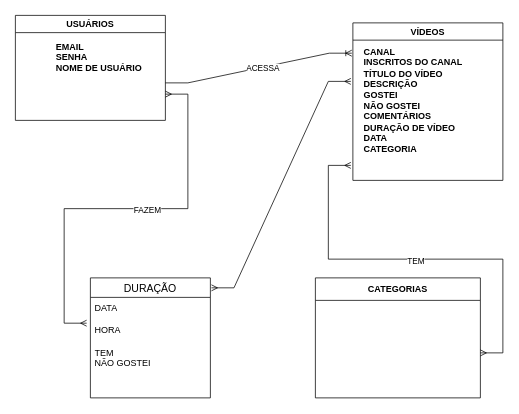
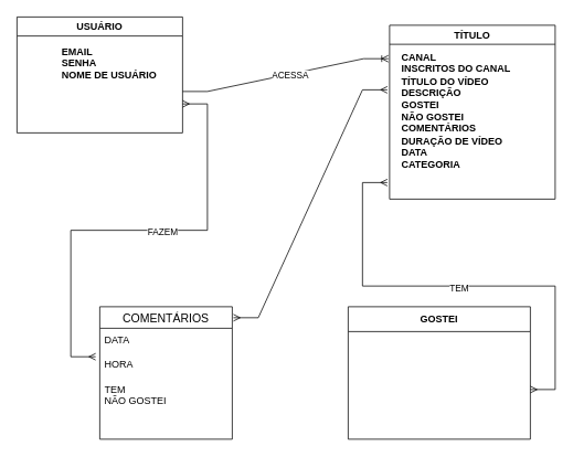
- <mxCell id="3" value="USUÁRIOS" style="swimlane;whiteSpace=wrap;html=1;" parent="1" vertex="1"><mxGeometry x="20" y="20" width="200" height="140" as="geometry" /></mxCell>
+ <mxCell id="3" value="USUÁRIO" style="swimlane;whiteSpace=wrap;html=1;" parent="1" vertex="1"><mxGeometry x="20" y="20" width="200" height="140" as="geometry" /></mxCell>
- <mxCell id="5" value="VÍDEOS" style="swimlane;whiteSpace=wrap;html=1;" parent="1" vertex="1"><mxGeometry x="470" y="30" width="200" height="210" as="geometry" /></mxCell>
+ <mxCell id="5" value="TÍTULO" style="swimlane;whiteSpace=wrap;html=1;" parent="1" vertex="1"><mxGeometry x="470" y="30" width="200" height="210" as="geometry" /></mxCell>
- <mxCell id="6" value="DURAÇÃO" style="swimlane;fontStyle=0;childLayout=stackLayout;horizontal=1;startSize=26;horizontalStack=0;resizeParent=1;resizeParentMax=0;resizeLast=0;collapsible=1;marginBottom=0;align=center;fontSize=14;" parent="1" vertex="1"><mxGeometry x="120" y="370" width="160" height="160" as="geometry" /></mxCell>
+ <mxCell id="6" value="COMENTÁRIOS" style="swimlane;fontStyle=0;childLayout=stackLayout;horizontal=1;startSize=26;horizontalStack=0;resizeParent=1;resizeParentMax=0;resizeLast=0;collapsible=1;marginBottom=0;align=center;fontSize=14;" parent="1" vertex="1"><mxGeometry x="120" y="370" width="160" height="160" as="geometry" /></mxCell>
- <mxCell id="2" value="CATEGORIAS" style="swimlane;whiteSpace=wrap;html=1;direction=east;startSize=30;" parent="1" vertex="1"><mxGeometry x="420" y="370" width="220" height="160" as="geometry"><mxRectangle x="110" y="310" width="140" height="30" as="alternateBounds" /></mxGeometry></mxCell>
+ <mxCell id="2" value="GOSTEI" style="swimlane;whiteSpace=wrap;html=1;direction=east;startSize=30;" parent="1" vertex="1"><mxGeometry x="420" y="370" width="220" height="160" as="geometry"><mxRectangle x="110" y="310" width="140" height="30" as="alternateBounds" /></mxGeometry></mxCell>
